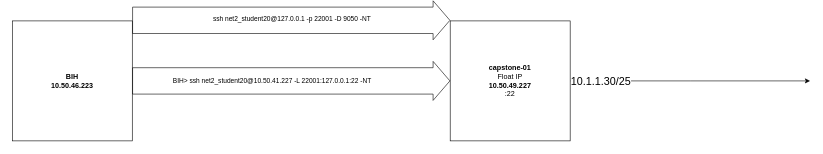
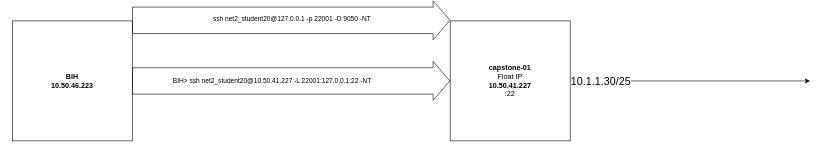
- <mxCell id="5" value="&lt;div&gt;&lt;b&gt;capstone-01&lt;/b&gt;&lt;br&gt;&lt;/div&gt;&lt;div&gt;Float IP&lt;br&gt;&lt;/div&gt;&lt;div&gt;&lt;b&gt;10.50.49.227&lt;/b&gt;&lt;/div&gt;&lt;div&gt;:22&lt;br&gt;&lt;/div&gt;" style="whiteSpace=wrap;html=1;aspect=fixed;" vertex="1" parent="1"><mxGeometry x="750" y="21" width="200" height="200" as="geometry" /></mxCell>
+ <mxCell id="5" value="&lt;div&gt;&lt;b&gt;capstone-01&lt;/b&gt;&lt;br&gt;&lt;/div&gt;&lt;div&gt;Float IP&lt;br&gt;&lt;/div&gt;&lt;div&gt;&lt;b&gt;10.50.41.227&lt;/b&gt;&lt;/div&gt;&lt;div&gt;:22&lt;br&gt;&lt;/div&gt;" style="whiteSpace=wrap;html=1;aspect=fixed;" vertex="1" parent="1"><mxGeometry x="750" y="21" width="200" height="200" as="geometry" /></mxCell>
